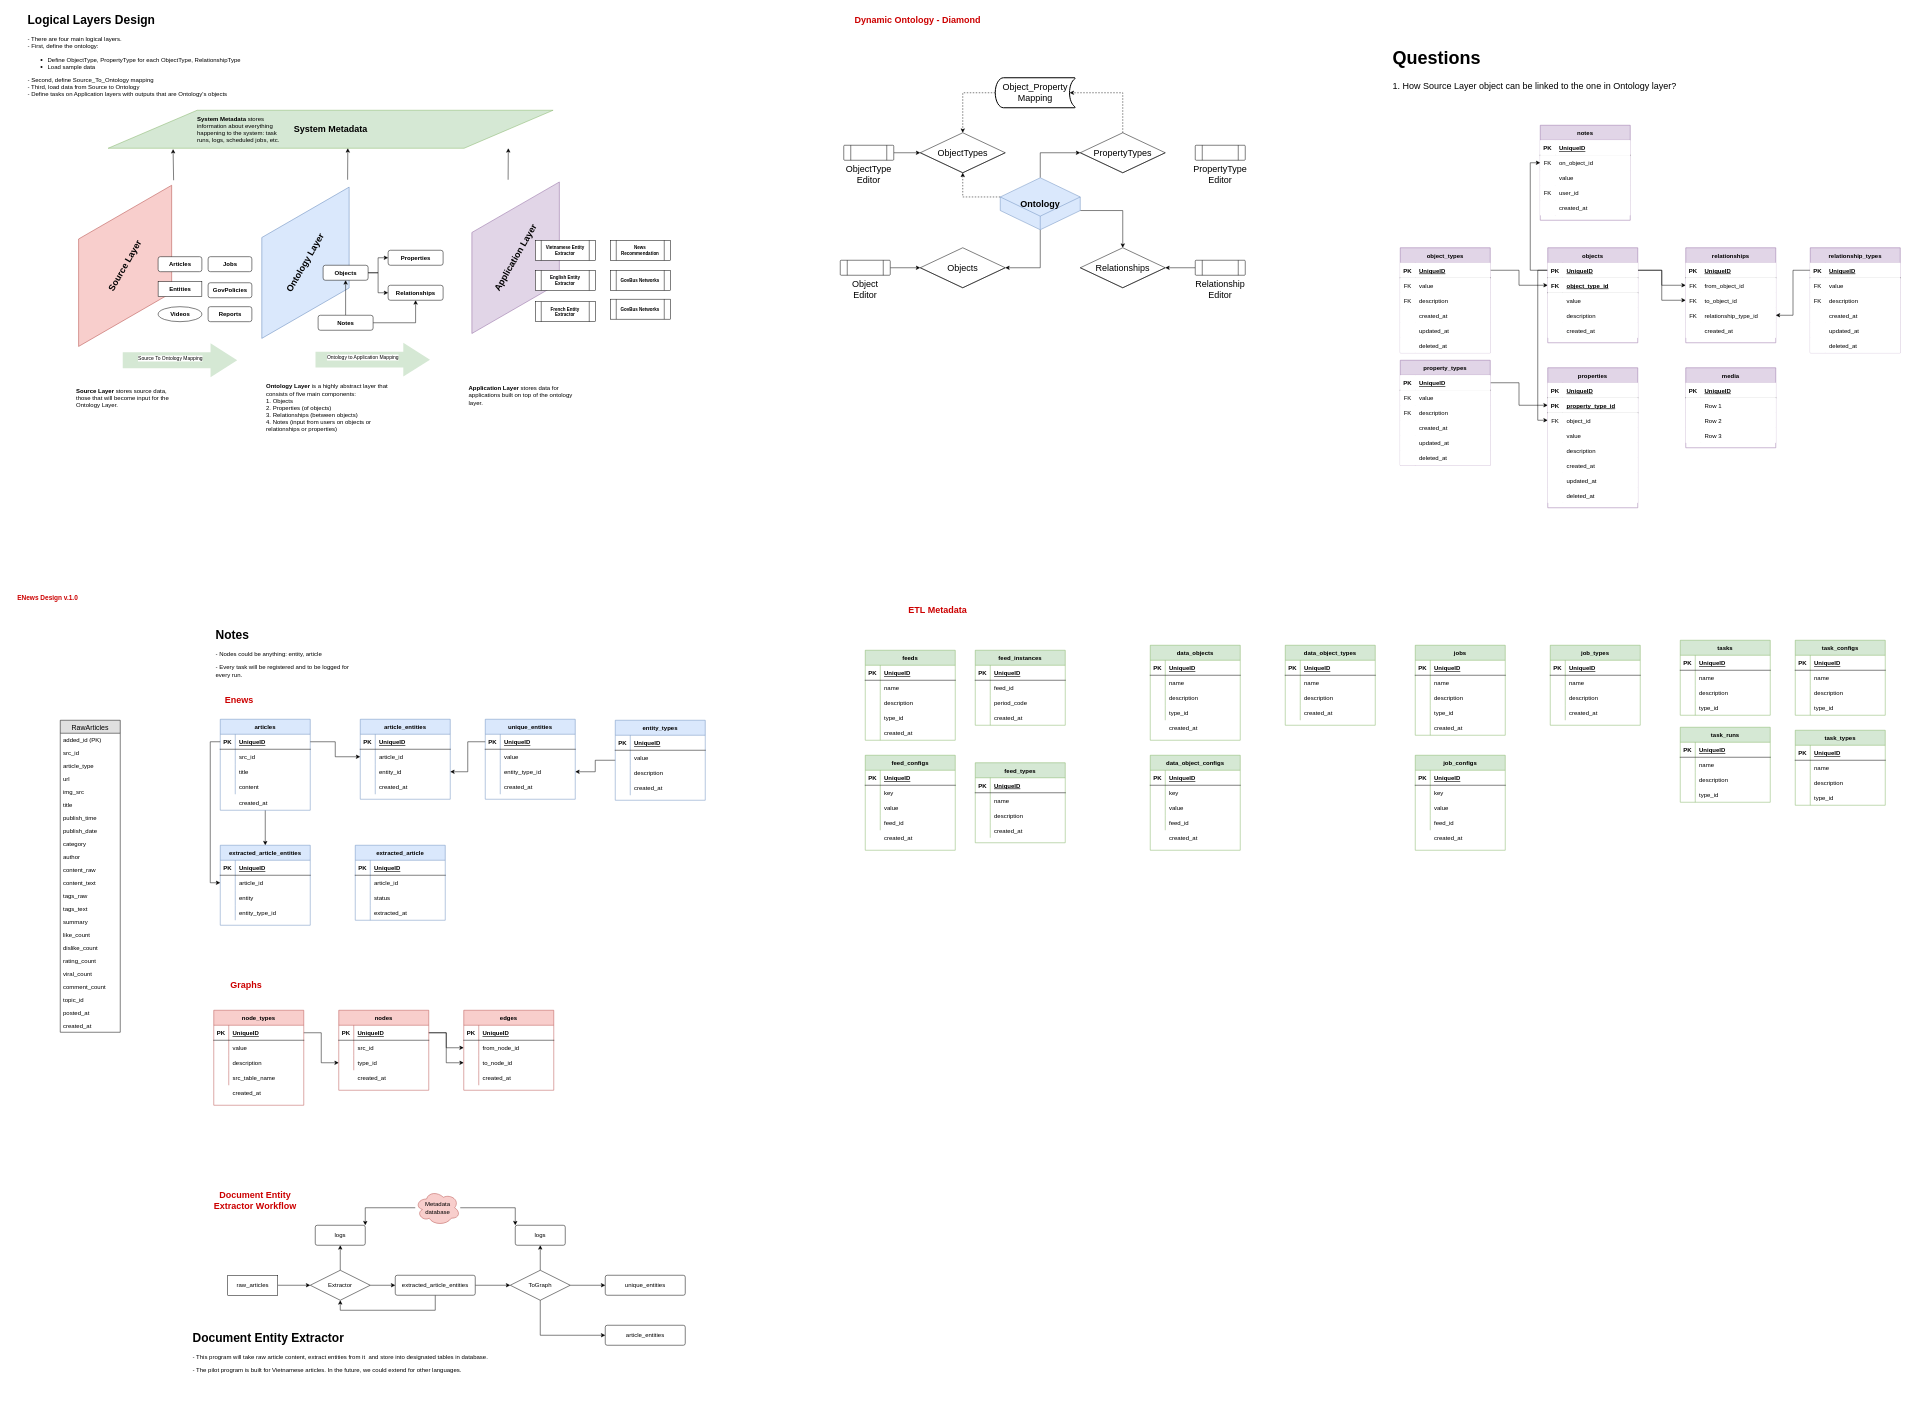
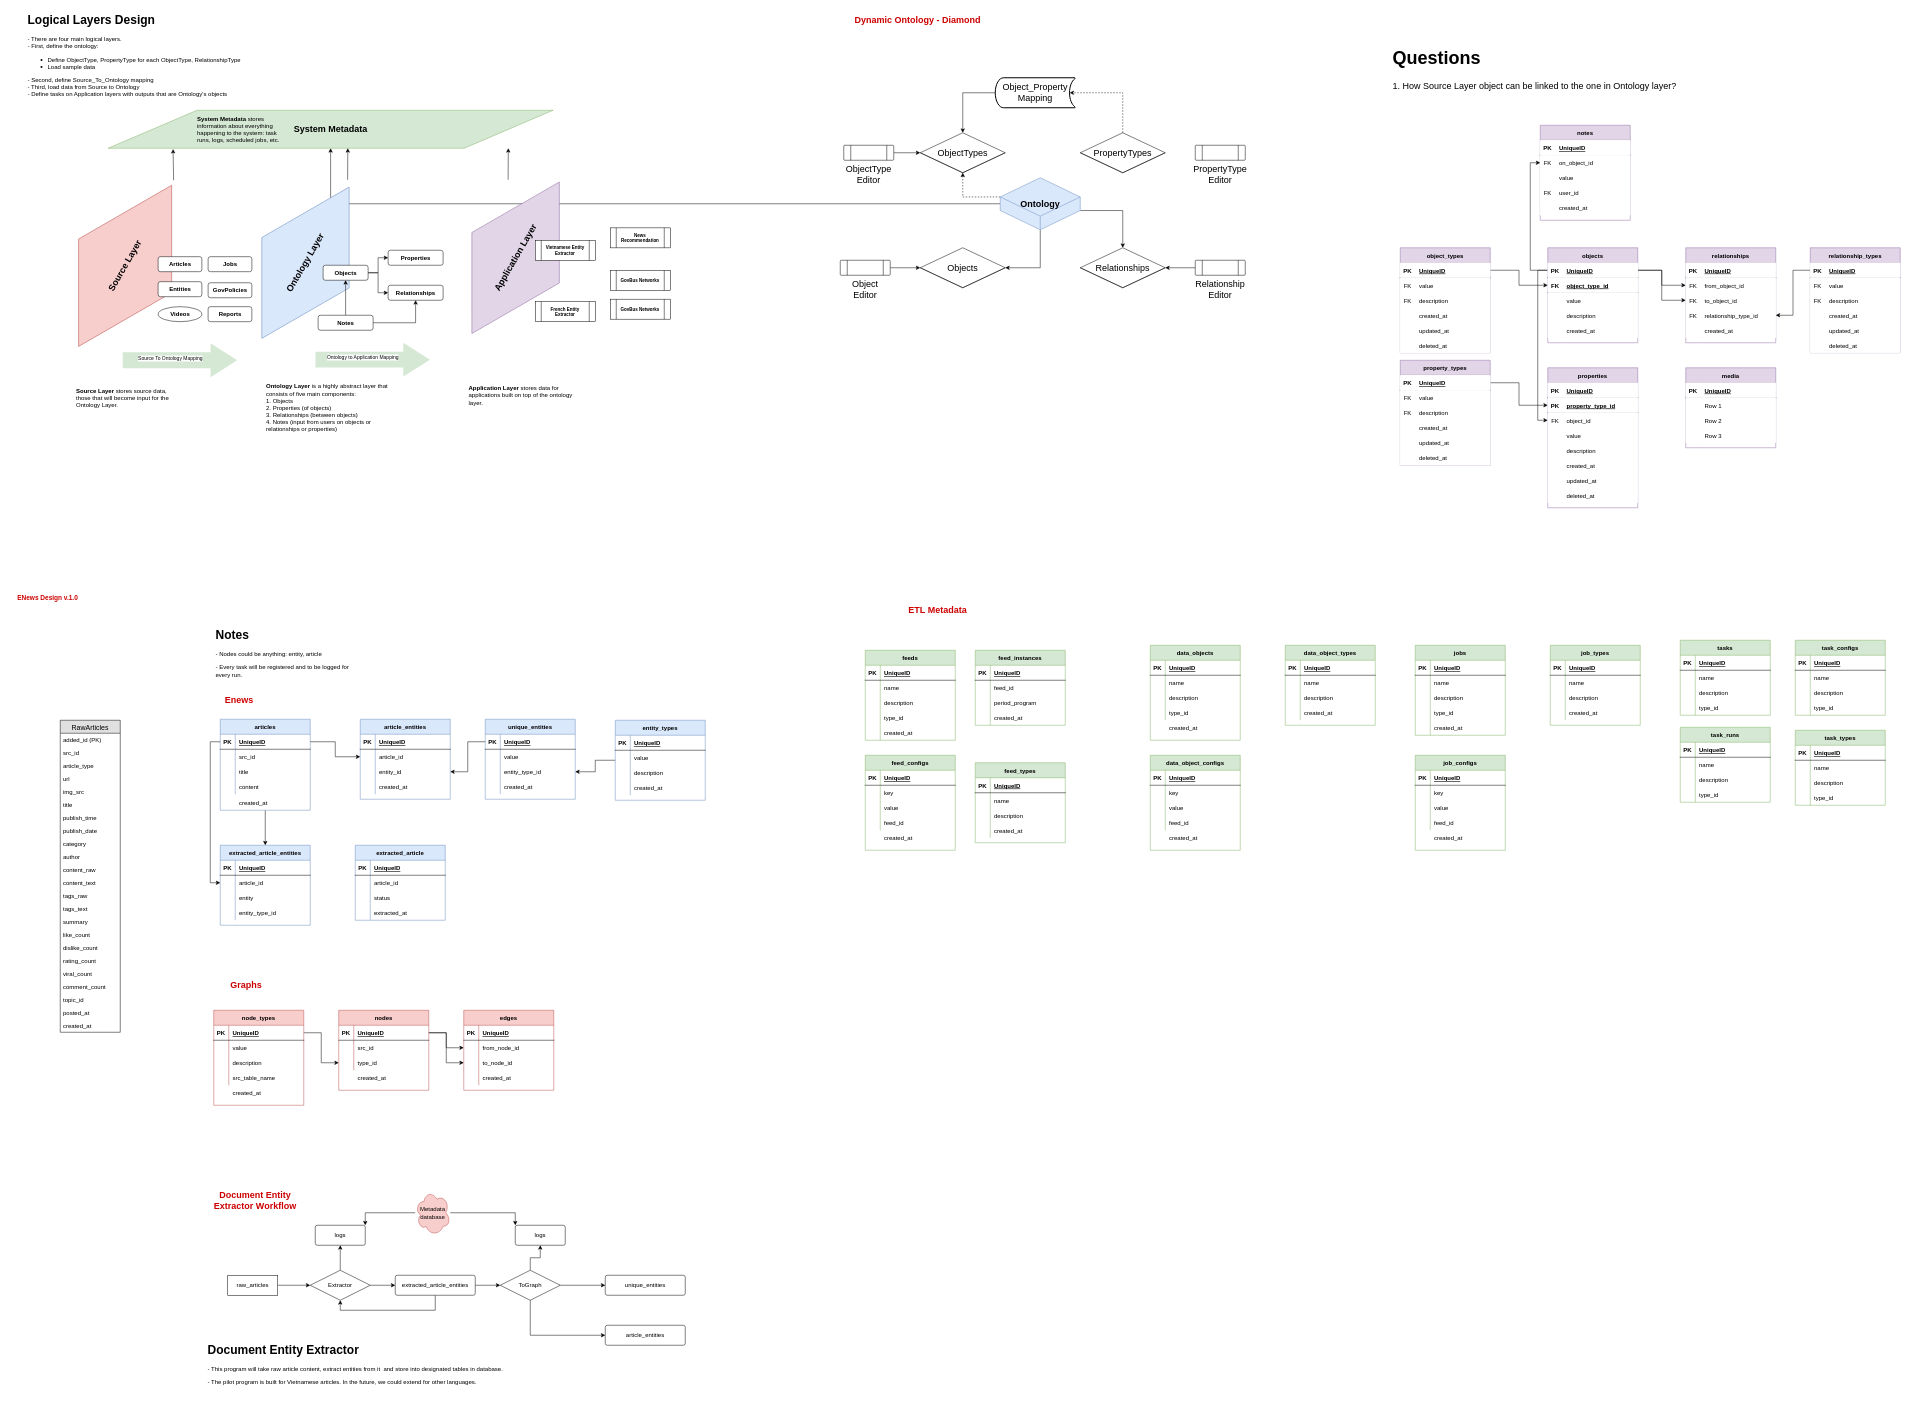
- <mxCell id="356" style="edgeStyle=orthogonalEdgeStyle;rounded=0;orthogonalLoop=1;jettySize=auto;html=1;entryX=0.5;entryY=0;entryDx=0;entryDy=0;entryPerimeter=0;labelBackgroundColor=#97D077;fontSize=18;exitX=0;exitY=0.5;exitDx=0;exitDy=0;exitPerimeter=0;dashed=1;" parent="1" source="357" target="349" edge="1"><mxGeometry relative="1" as="geometry" /></mxCell>
+ <mxCell id="356" style="edgeStyle=orthogonalEdgeStyle;rounded=0;orthogonalLoop=1;jettySize=auto;html=1;entryX=0.5;entryY=0;entryDx=0;entryDy=0;entryPerimeter=0;labelBackgroundColor=#97D077;fontSize=18;exitX=0;exitY=0.5;exitDx=0;exitDy=0;exitPerimeter=0;" parent="1" source="357" target="349" edge="1"><mxGeometry relative="1" as="geometry" /></mxCell>
- <mxCell id="344" style="edgeStyle=orthogonalEdgeStyle;rounded=0;orthogonalLoop=1;jettySize=auto;html=1;entryX=0;entryY=0;entryDx=0;entryDy=40;entryPerimeter=0;labelBackgroundColor=#97D077;fontSize=18;" parent="1" source="348" target="351" edge="1"><mxGeometry relative="1" as="geometry" /></mxCell>
+ <mxCell id="344" style="edgeStyle=orthogonalEdgeStyle;rounded=0;orthogonalLoop=1;jettySize=auto;html=1;labelBackgroundColor=#97D077;fontSize=18;" parent="1" source="348" target="545" edge="1"><mxGeometry relative="1" as="geometry" /></mxCell>
- <mxCell id="566" value="News Recommendation" style="shape=process;whiteSpace=wrap;html=1;backgroundOutline=1;align=center;fontSize=9;fontStyle=1" parent="1" vertex="1"><mxGeometry x="1220" y="480.22" width="120" height="40" as="geometry" /></mxCell>
+ <mxCell id="566" value="News Recommendation" style="shape=process;whiteSpace=wrap;html=1;backgroundOutline=1;align=center;fontSize=9;fontStyle=1" parent="1" vertex="1"><mxGeometry x="1220" y="455.22" width="120" height="40" as="geometry" /></mxCell>
- <mxCell id="564" value="English Entity Extractor" style="shape=process;whiteSpace=wrap;html=1;backgroundOutline=1;align=center;fontSize=9;fontStyle=1" parent="1" vertex="1"><mxGeometry x="1070" y="540.22" width="120" height="40" as="geometry" /></mxCell>
- <mxCell id="561" value="Entities" style="whiteSpace=wrap;html=1;align=center;fontStyle=1;rounded=0;" parent="1" vertex="1"><mxGeometry x="315.73" y="562.87" width="87.5" height="30" as="geometry" /></mxCell>
+ <mxCell id="561" value="Entities" style="rounded=1;whiteSpace=wrap;html=1;align=center;fontStyle=1" parent="1" vertex="1"><mxGeometry x="315.73" y="562.87" width="87.5" height="30" as="geometry" /></mxCell>
- <mxCell id="101" value="period_code" style="shape=partialRectangle;connectable=0;fillColor=none;top=0;left=0;bottom=0;right=0;align=left;spacingLeft=6;overflow=hidden;" parent="99" vertex="1"><mxGeometry x="30" width="150" height="30" as="geometry" /></mxCell>
+ <mxCell id="101" value="period_program" style="shape=partialRectangle;connectable=0;fillColor=none;top=0;left=0;bottom=0;right=0;align=left;spacingLeft=6;overflow=hidden;" parent="99" vertex="1"><mxGeometry x="30" width="150" height="30" as="geometry" /></mxCell>
- <mxCell id="335" value="Metadata database" style="ellipse;shape=cloud;whiteSpace=wrap;html=1;fillColor=#f8cecc;strokeColor=#b85450;" parent="1" vertex="1"><mxGeometry x="830" y="2380" width="90" height="70" as="geometry" /></mxCell>
+ <mxCell id="335" value="Metadata database" style="ellipse;shape=cloud;whiteSpace=wrap;html=1;fillColor=#f8cecc;strokeColor=#b85450;" parent="1" vertex="1"><mxGeometry x="830" y="2380" width="70" height="90" as="geometry" /></mxCell>
- <mxCell id="329" value="ToGraph" style="shape=rhombus;perimeter=rhombusPerimeter;whiteSpace=wrap;html=1;align=center;" parent="1" vertex="1"><mxGeometry x="1020" y="2540" width="120" height="60" as="geometry" /></mxCell>
+ <mxCell id="329" value="ToGraph" style="shape=rhombus;perimeter=rhombusPerimeter;whiteSpace=wrap;html=1;align=center;" parent="1" vertex="1"><mxGeometry x="1000" y="2540" width="120" height="60" as="geometry" /></mxCell>
- <mxCell id="579" value="&lt;h1&gt;Document Entity Extractor&lt;/h1&gt;&lt;p&gt;- This program will take raw article content, extract entities from it&amp;nbsp; and store into designated tables in database.&lt;/p&gt;&lt;p&gt;- The pilot program is built for Vietnamese articles. In the future, we could extend for other languages.&lt;/p&gt;" style="text;html=1;strokeColor=none;fillColor=none;spacing=5;spacingTop=-20;whiteSpace=wrap;overflow=hidden;rounded=0;" vertex="1" parent="1"><mxGeometry x="380" y="2655" width="720" height="120" as="geometry" /></mxCell>
+ <mxCell id="579" value="&lt;h1&gt;Document Entity Extractor&lt;/h1&gt;&lt;p&gt;- This program will take raw article content, extract entities from it&amp;nbsp; and store into designated tables in database.&lt;/p&gt;&lt;p&gt;- The pilot program is built for Vietnamese articles. In the future, we could extend for other languages.&lt;/p&gt;" style="text;html=1;strokeColor=none;fillColor=none;spacing=5;spacingTop=-20;whiteSpace=wrap;overflow=hidden;rounded=0;" vertex="1" parent="1"><mxGeometry x="410" y="2680" width="720" height="120" as="geometry" /></mxCell>
